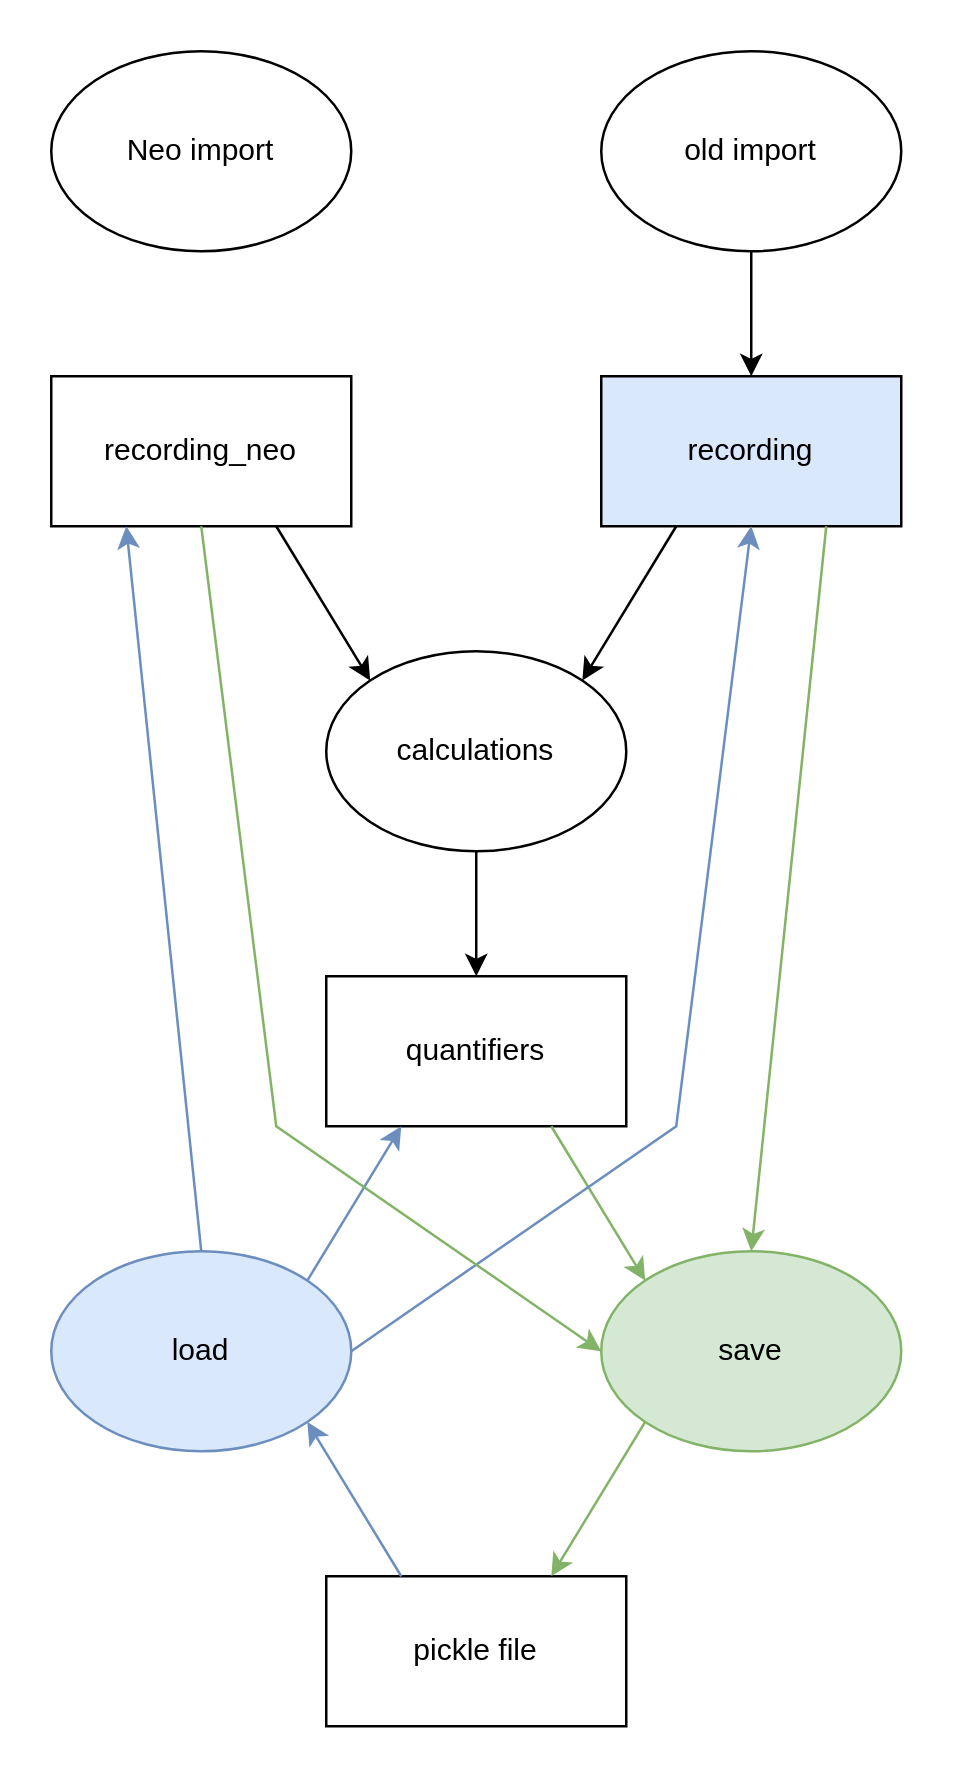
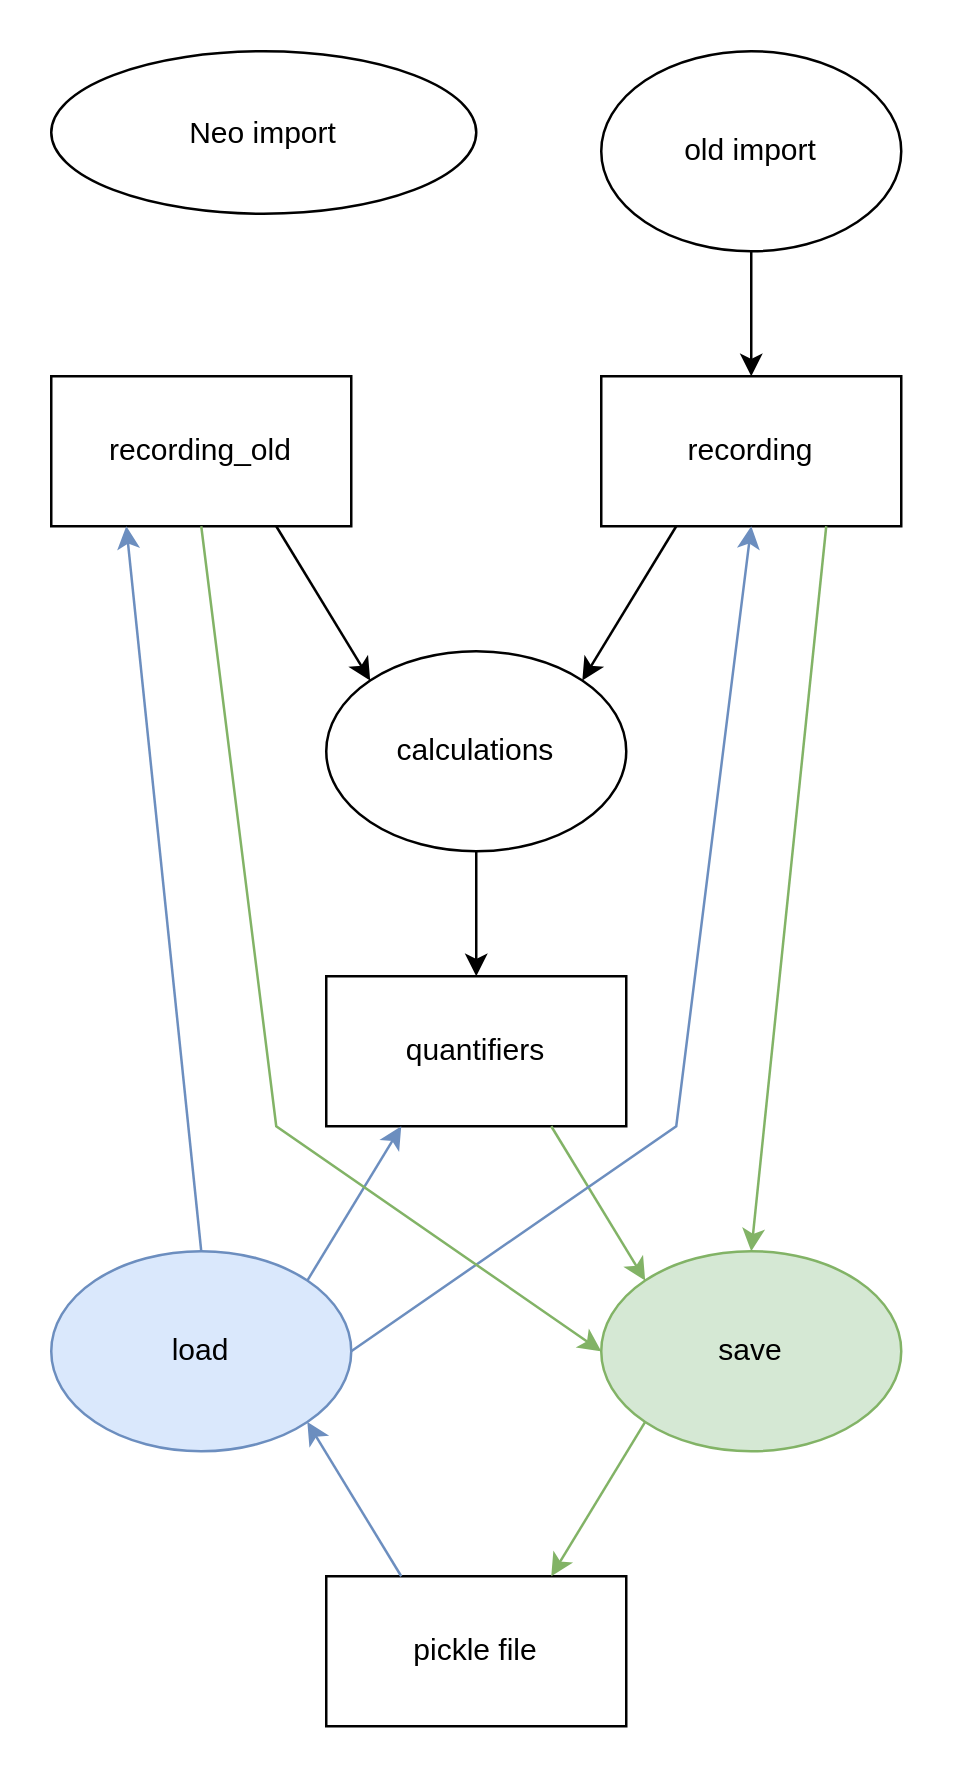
- <mxCell id="2" value="Neo import" style="ellipse;whiteSpace=wrap;html=1;" vertex="1" parent="1"><mxGeometry x="20" y="20" width="120" height="80" as="geometry" /></mxCell>
+ <mxCell id="2" value="Neo import" style="ellipse;whiteSpace=wrap;html=1;" vertex="1" parent="1"><mxGeometry x="20" y="20" width="170" height="65" as="geometry" /></mxCell>
- <mxCell id="5" value="recording_neo" style="rounded=0;whiteSpace=wrap;html=1;" vertex="1" parent="1"><mxGeometry x="20" y="150" width="120" height="60" as="geometry" /></mxCell>
+ <mxCell id="5" value="recording_old" style="rounded=0;whiteSpace=wrap;html=1;" vertex="1" parent="1"><mxGeometry x="20" y="150" width="120" height="60" as="geometry" /></mxCell>
- <mxCell id="6" value="recording" style="rounded=0;whiteSpace=wrap;html=1;fillColor=#dae8fc;" vertex="1" parent="1"><mxGeometry x="240" y="150" width="120" height="60" as="geometry" /></mxCell>
+ <mxCell id="6" value="recording" style="rounded=0;whiteSpace=wrap;html=1;" vertex="1" parent="1"><mxGeometry x="240" y="150" width="120" height="60" as="geometry" /></mxCell>
